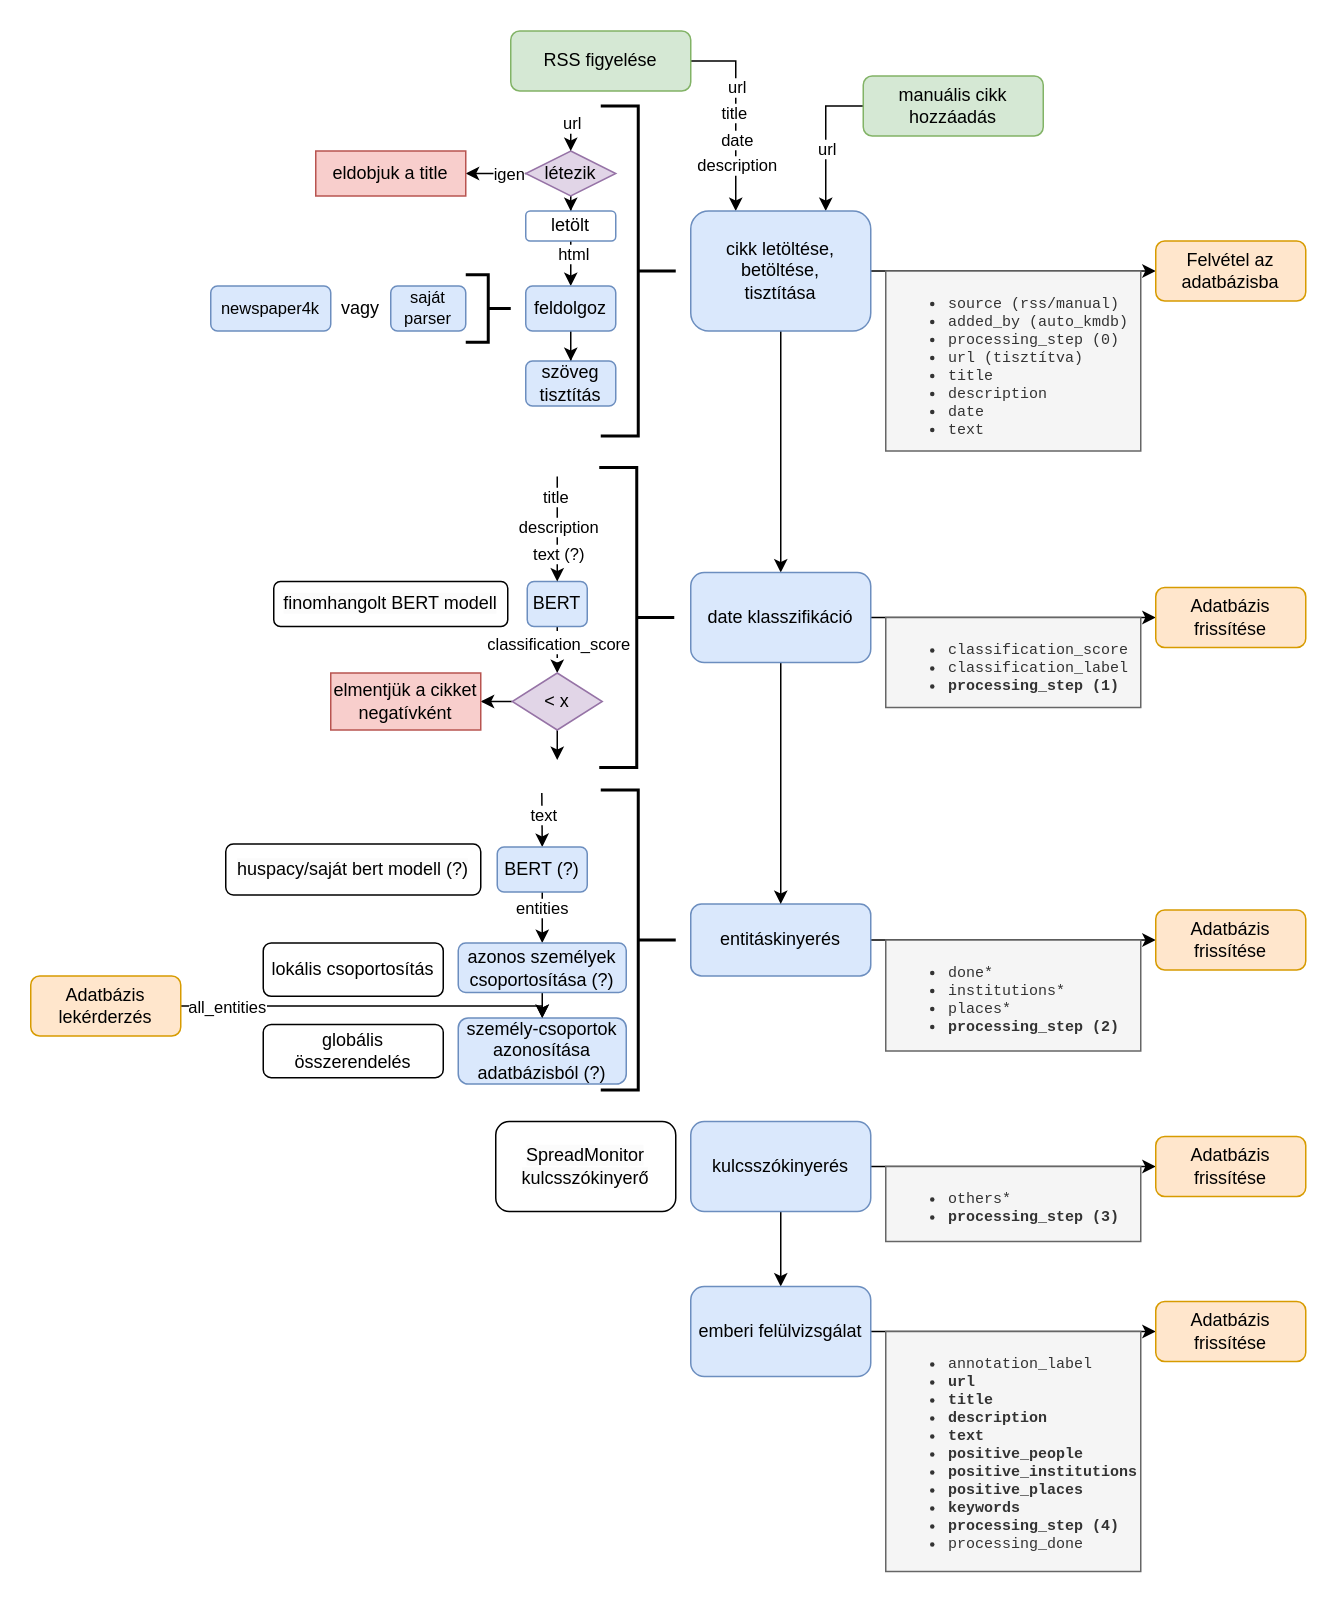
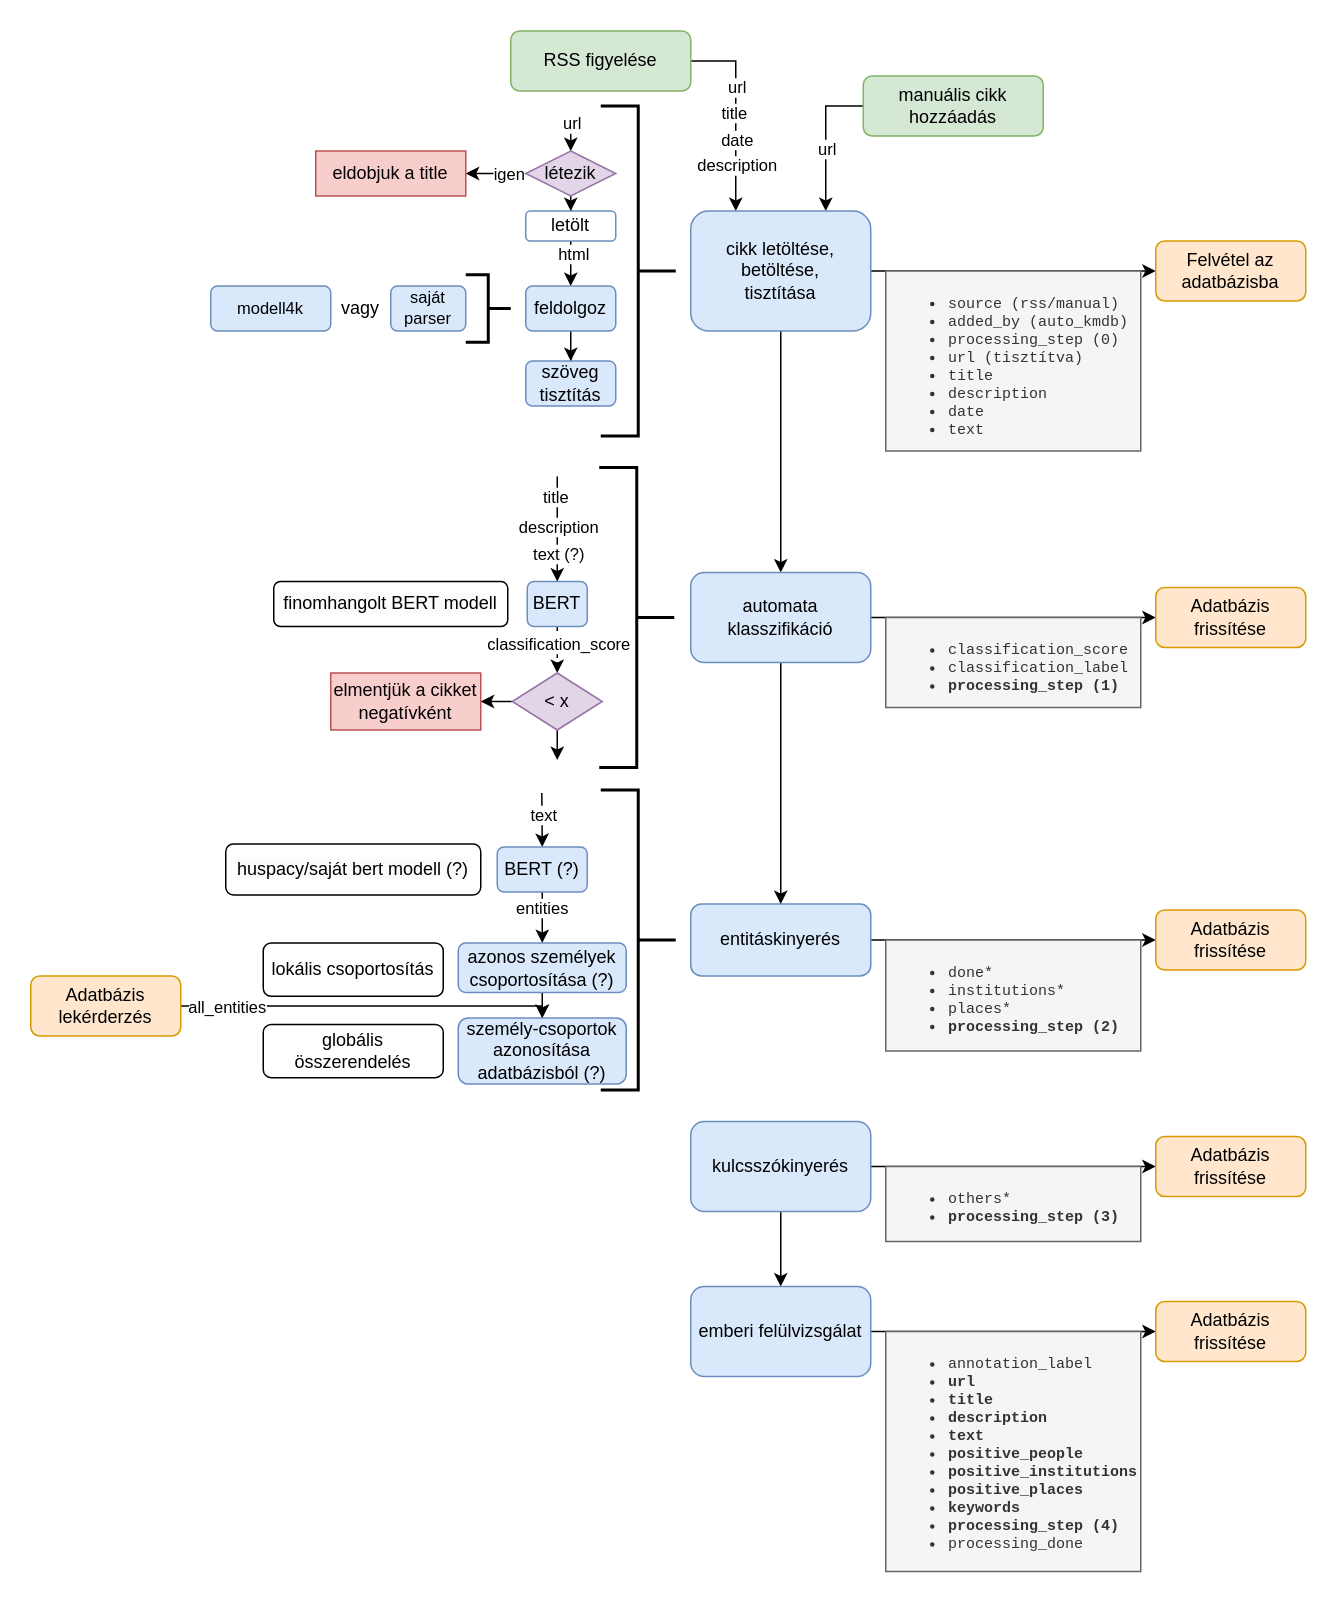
- <mxCell id="29" value="newspaper4k" style="rounded=1;whiteSpace=wrap;html=1;fontSize=11;fillColor=#dae8fc;strokeColor=#6c8ebf;" parent="1" vertex="1"><mxGeometry y="190" width="80" height="30" as="geometry" x="140" /></mxCell>
+ <mxCell id="29" value="modell4k" style="rounded=1;whiteSpace=wrap;html=1;fontSize=11;fillColor=#dae8fc;strokeColor=#6c8ebf;" parent="1" vertex="1"><mxGeometry y="190" width="80" height="30" as="geometry" x="140" /></mxCell>
- <mxCell id="37" value="date klasszifikáció" style="rounded=1;whiteSpace=wrap;html=1;fillColor=#dae8fc;strokeColor=#6c8ebf;" parent="1" vertex="1"><mxGeometry x="460" y="381" width="120" height="60" as="geometry" /></mxCell>
+ <mxCell id="37" value="automata klasszifikáció" style="rounded=1;whiteSpace=wrap;html=1;fillColor=#dae8fc;strokeColor=#6c8ebf;" parent="1" vertex="1"><mxGeometry x="460" y="381" width="120" height="60" as="geometry" /></mxCell>
- <mxCell id="48" value="&lt;span style=&quot;color: rgb(0, 0, 0); font-family: Helvetica; font-size: 12px; font-style: normal; font-variant-ligatures: normal; font-variant-caps: normal; font-weight: 400; letter-spacing: normal; orphans: 2; text-align: center; text-indent: 0px; text-transform: none; widows: 2; word-spacing: 0px; -webkit-text-stroke-width: 0px; background-color: rgb(251, 251, 251); text-decoration-thickness: initial; text-decoration-style: initial; text-decoration-color: initial; float: none; display: inline !important;&quot;&gt;SpreadMonitor&lt;br&gt;kulcsszókinyerő&lt;br&gt;&lt;/span&gt;" style="rounded=1;whiteSpace=wrap;html=1;" parent="1" vertex="1"><mxGeometry x="330" y="747" width="120" height="60" as="geometry" /></mxCell>
